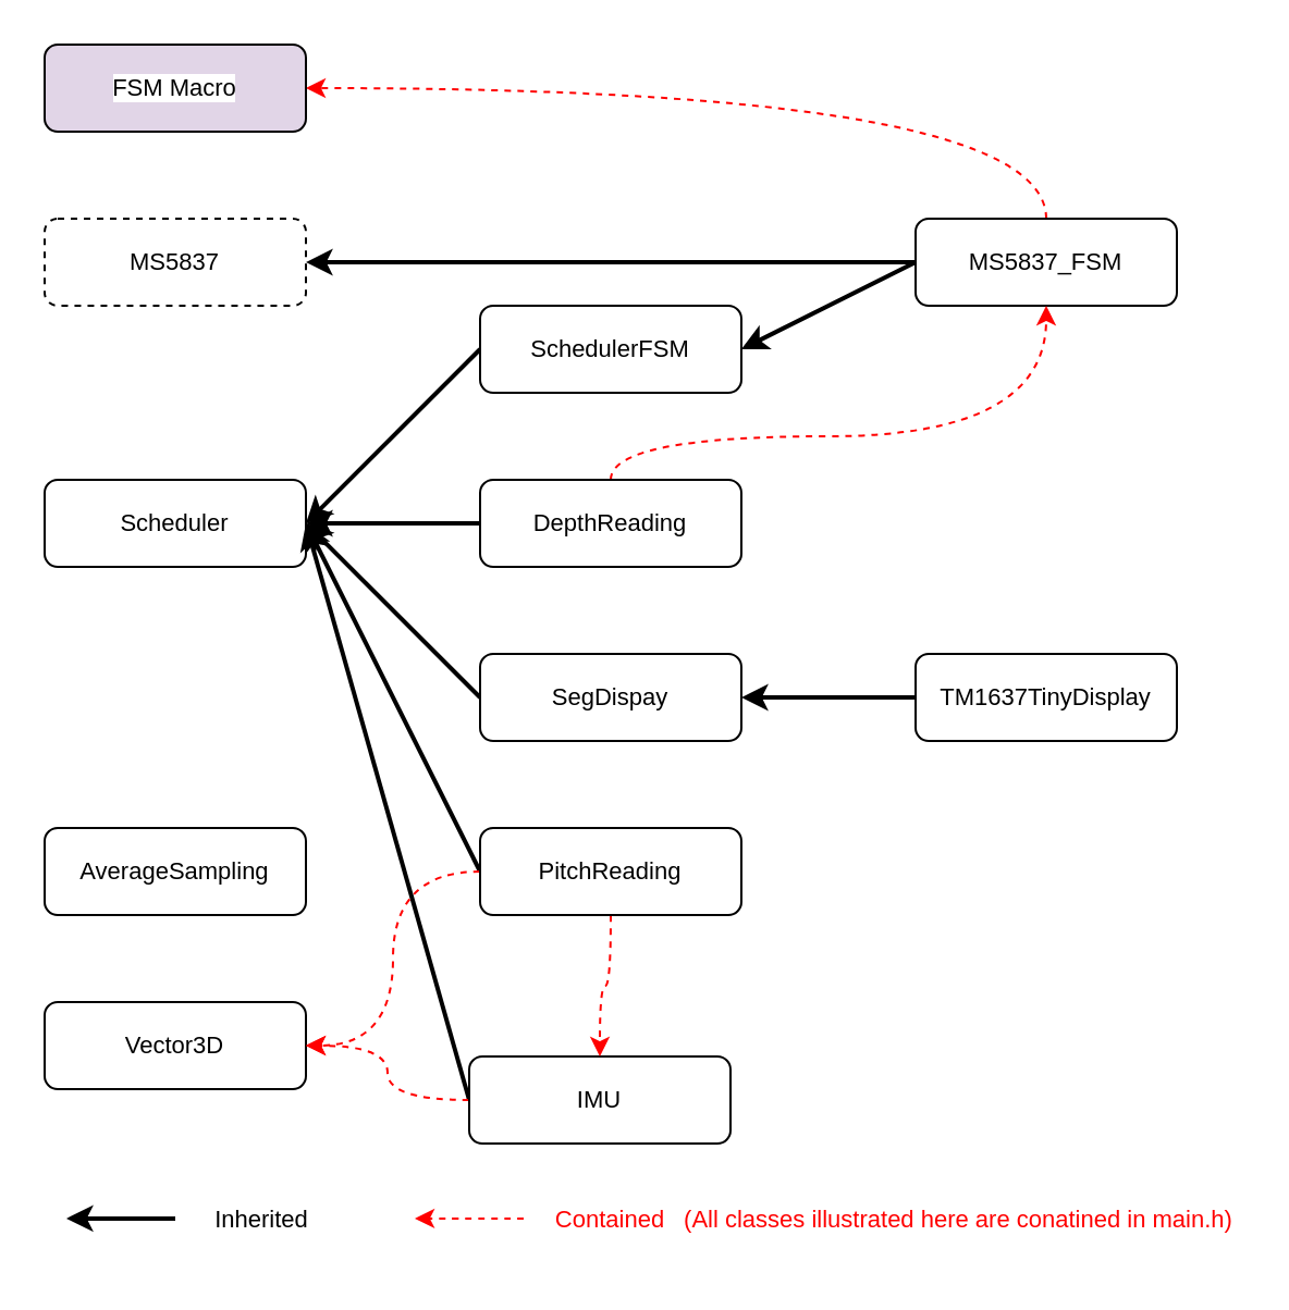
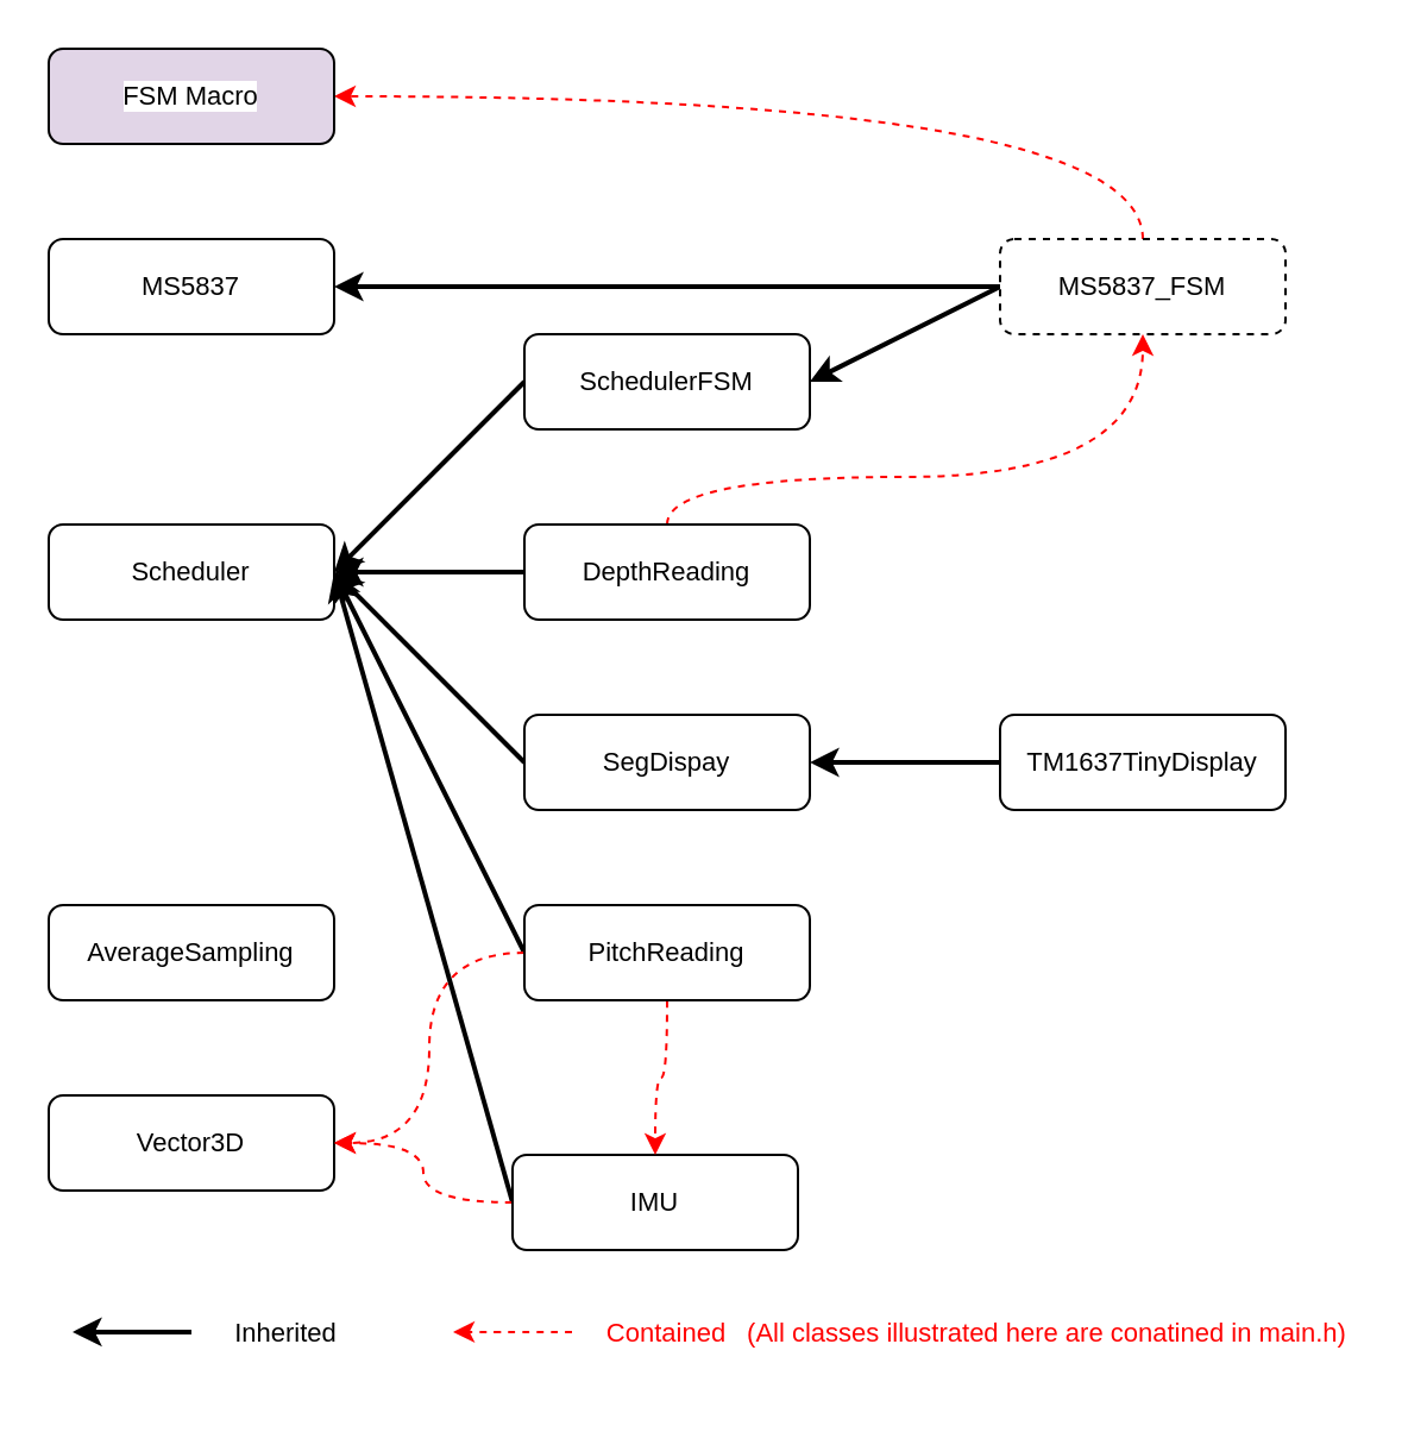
- <mxCell id="14" value="&lt;span&gt;MS5837&lt;/span&gt;" style="rounded=1;whiteSpace=wrap;html=1;fontFamily=Helvetica;fontSize=11;fontColor=default;labelBackgroundColor=default;dashed=1;" parent="1" vertex="1"><mxGeometry x="20" y="100" width="120" height="40" as="geometry" /></mxCell>
+ <mxCell id="14" value="&lt;span&gt;MS5837&lt;/span&gt;" style="rounded=1;whiteSpace=wrap;html=1;fontFamily=Helvetica;fontSize=11;fontColor=default;labelBackgroundColor=default;" parent="1" vertex="1"><mxGeometry x="20" y="100" width="120" height="40" as="geometry" /></mxCell>
- <mxCell id="18" value="MS5837_FSM" style="rounded=1;whiteSpace=wrap;html=1;fontFamily=Helvetica;fontSize=11;fontColor=default;labelBackgroundColor=default;" parent="1" vertex="1"><mxGeometry x="420" y="100" width="120" height="40" as="geometry" /></mxCell>
+ <mxCell id="18" value="MS5837_FSM" style="rounded=1;whiteSpace=wrap;html=1;fontFamily=Helvetica;fontSize=11;fontColor=default;labelBackgroundColor=default;dashed=1;" parent="1" vertex="1"><mxGeometry x="420" y="100" width="120" height="40" as="geometry" /></mxCell>
